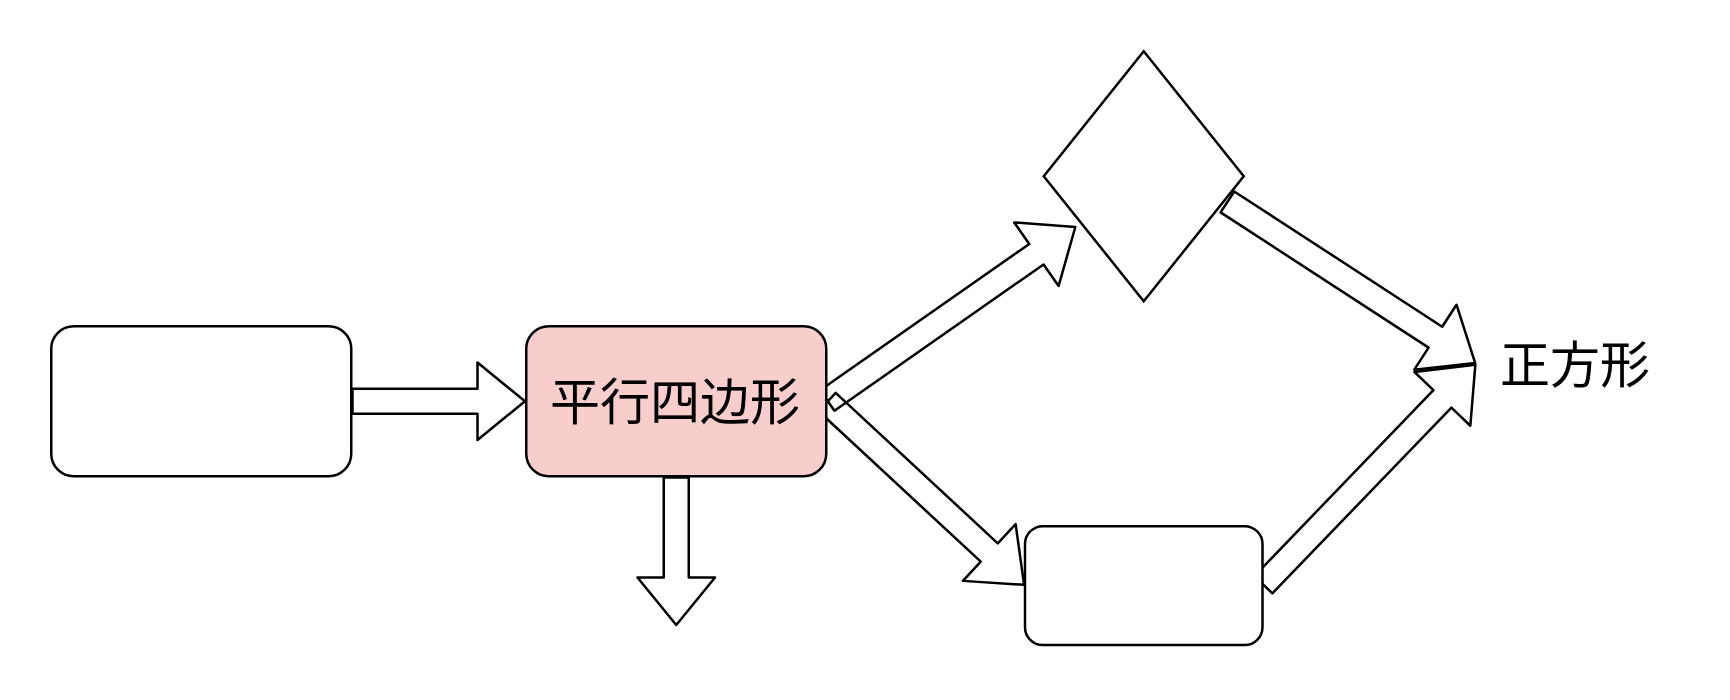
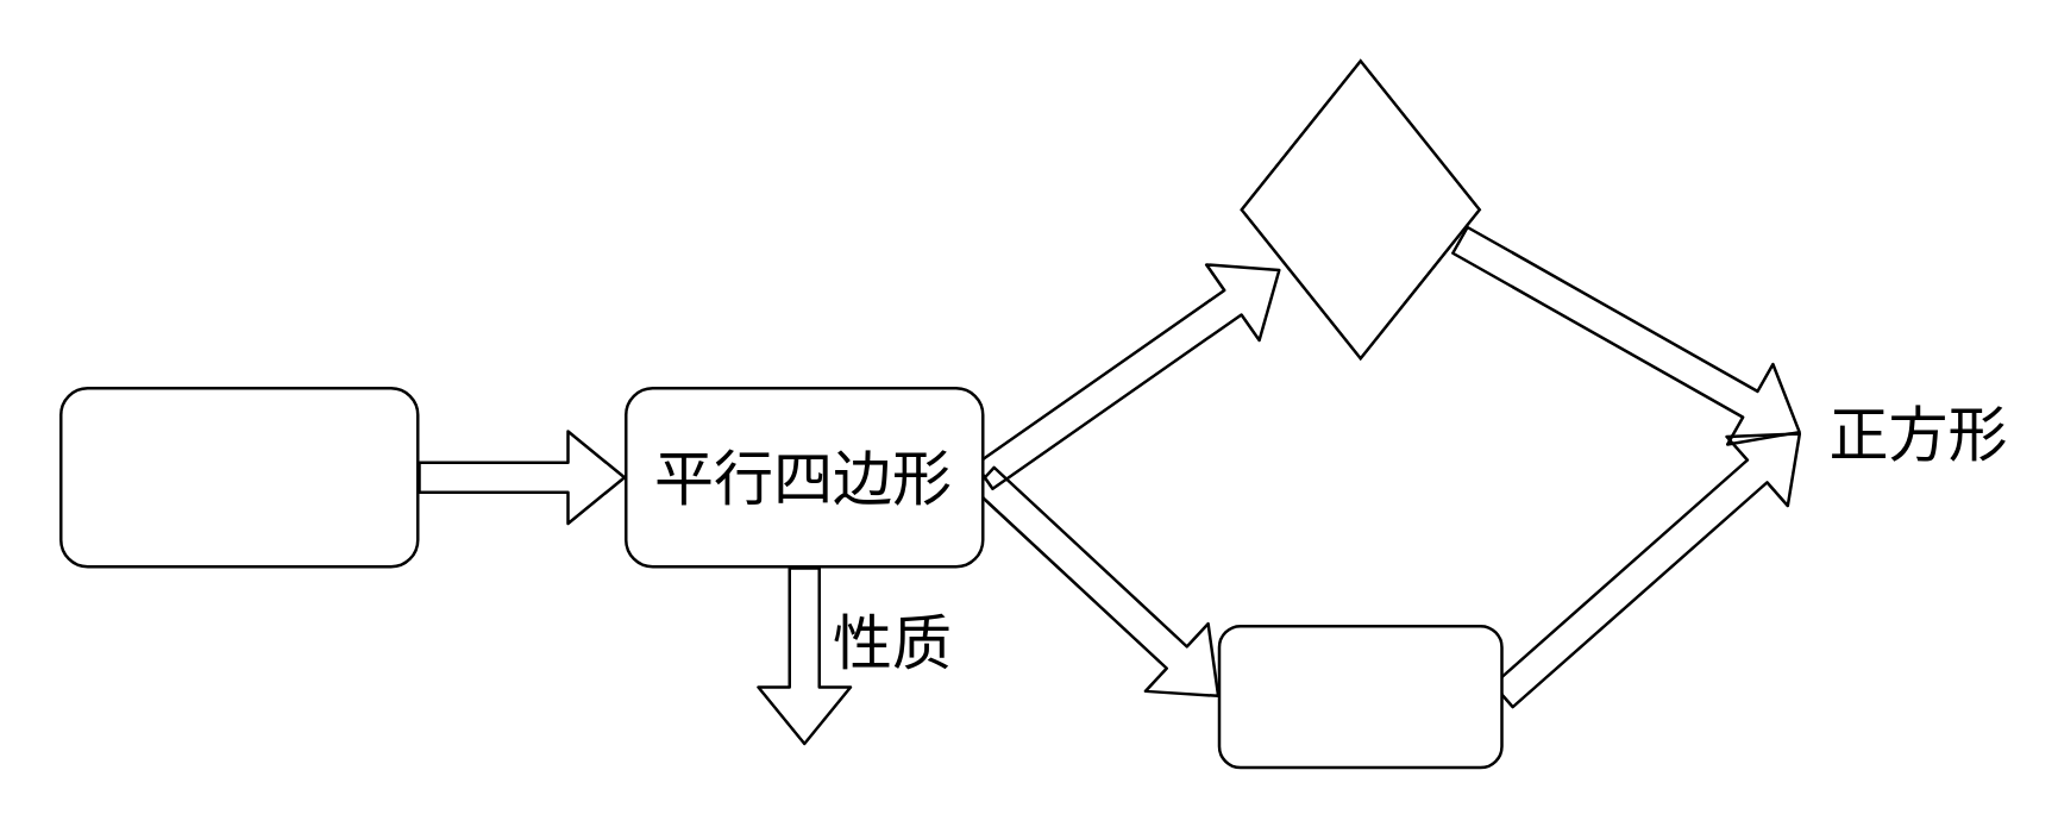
- <mxCell id="12" value="正方形" style="text;html=1;strokeColor=none;fillColor=none;align=center;verticalAlign=middle;whiteSpace=wrap;rounded=1;fontSize=20;labelBackgroundColor=none;" vertex="1" parent="1"><mxGeometry x="590" y="130" width="80" height="30" as="geometry" /></mxCell>
+ <mxCell id="12" value="正方形" style="text;html=1;strokeColor=none;fillColor=none;align=center;verticalAlign=middle;whiteSpace=wrap;rounded=1;fontSize=20;labelBackgroundColor=none;" vertex="1" parent="1"><mxGeometry x="605" y="130" width="80" height="30" as="geometry" /></mxCell>
- <mxCell id="7" value="平行四边形" style="rounded=1;whiteSpace=wrap;html=1;fontSize=20;labelBackgroundColor=none;fillColor=#f8cecc;" vertex="1" parent="1"><mxGeometry x="210" y="130" width="120" height="60" as="geometry" /></mxCell>
+ <mxCell id="7" value="平行四边形" style="rounded=1;whiteSpace=wrap;html=1;fontSize=20;labelBackgroundColor=none;" vertex="1" parent="1"><mxGeometry x="210" y="130" width="120" height="60" as="geometry" /></mxCell>
+ <mxCell id="13" value="性质" style="text;html=1;strokeColor=none;fillColor=none;align=center;verticalAlign=middle;whiteSpace=wrap;rounded=0;fontSize=20;" vertex="1" parent="1"><mxGeometry x="270" y="200" width="60" height="30" as="geometry" /></mxCell>
